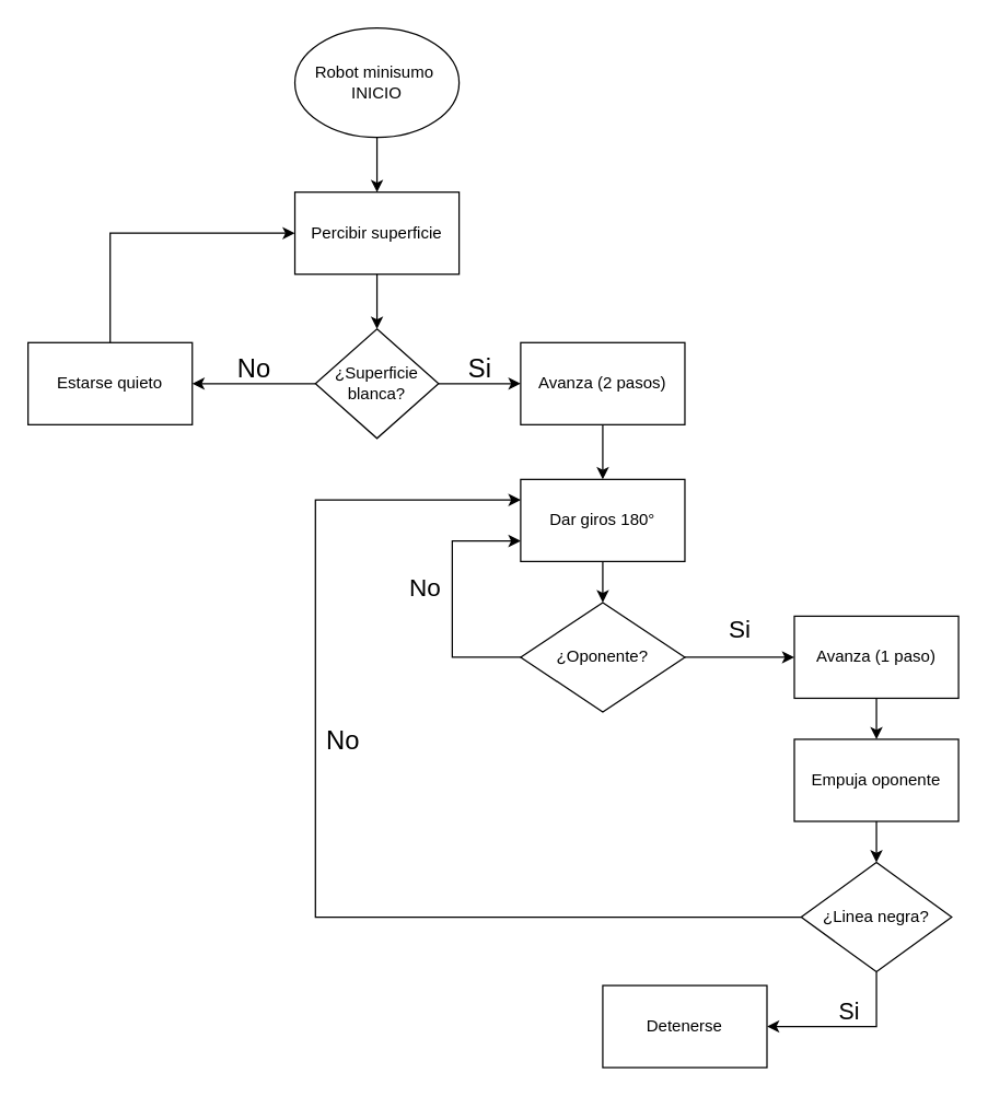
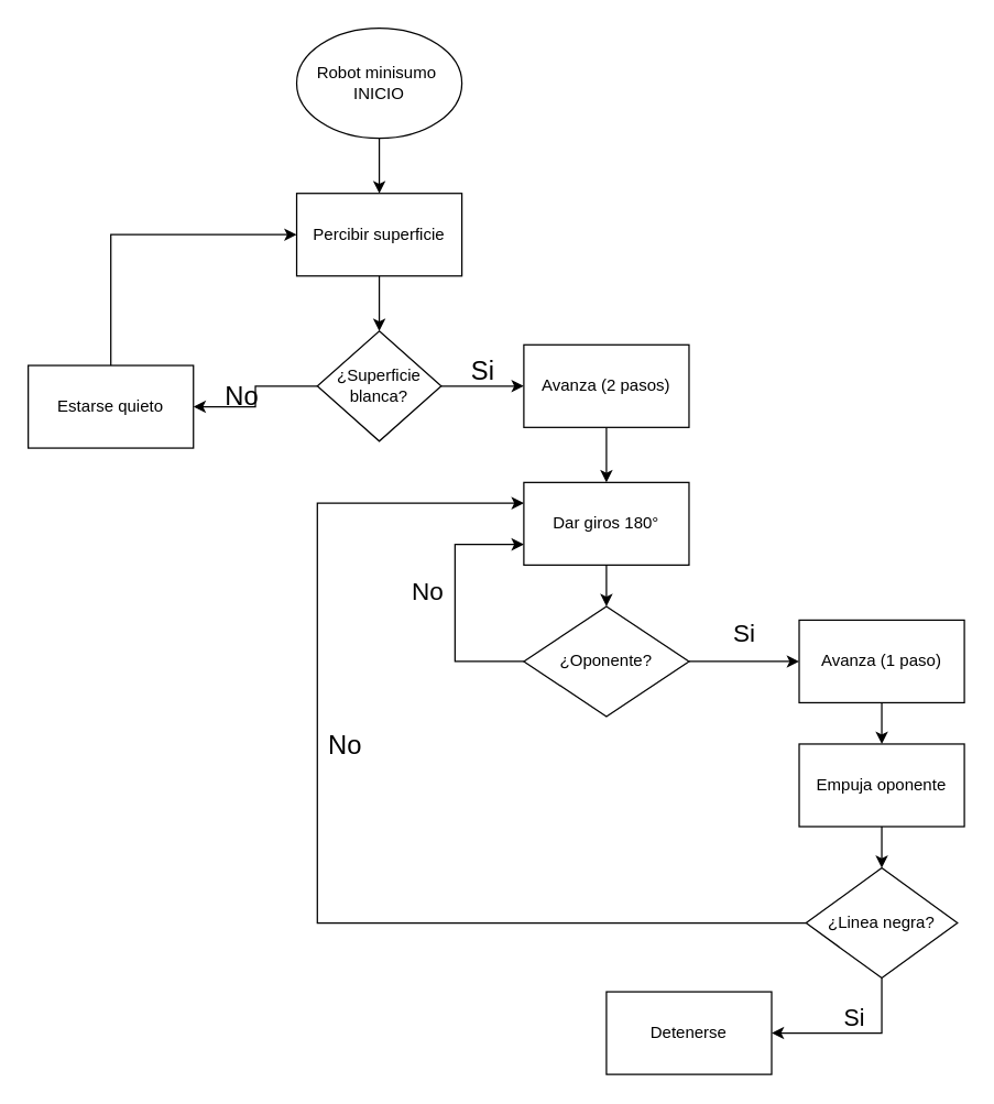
- <mxCell id="8" value="Estarse quieto" style="whiteSpace=wrap;html=1;" parent="1" vertex="1"><mxGeometry x="20" y="250" width="120" height="60" as="geometry" /></mxCell>
+ <mxCell id="8" value="Estarse quieto" style="whiteSpace=wrap;html=1;" parent="1" vertex="1"><mxGeometry x="20" y="265" width="120" height="60" as="geometry" /></mxCell>
